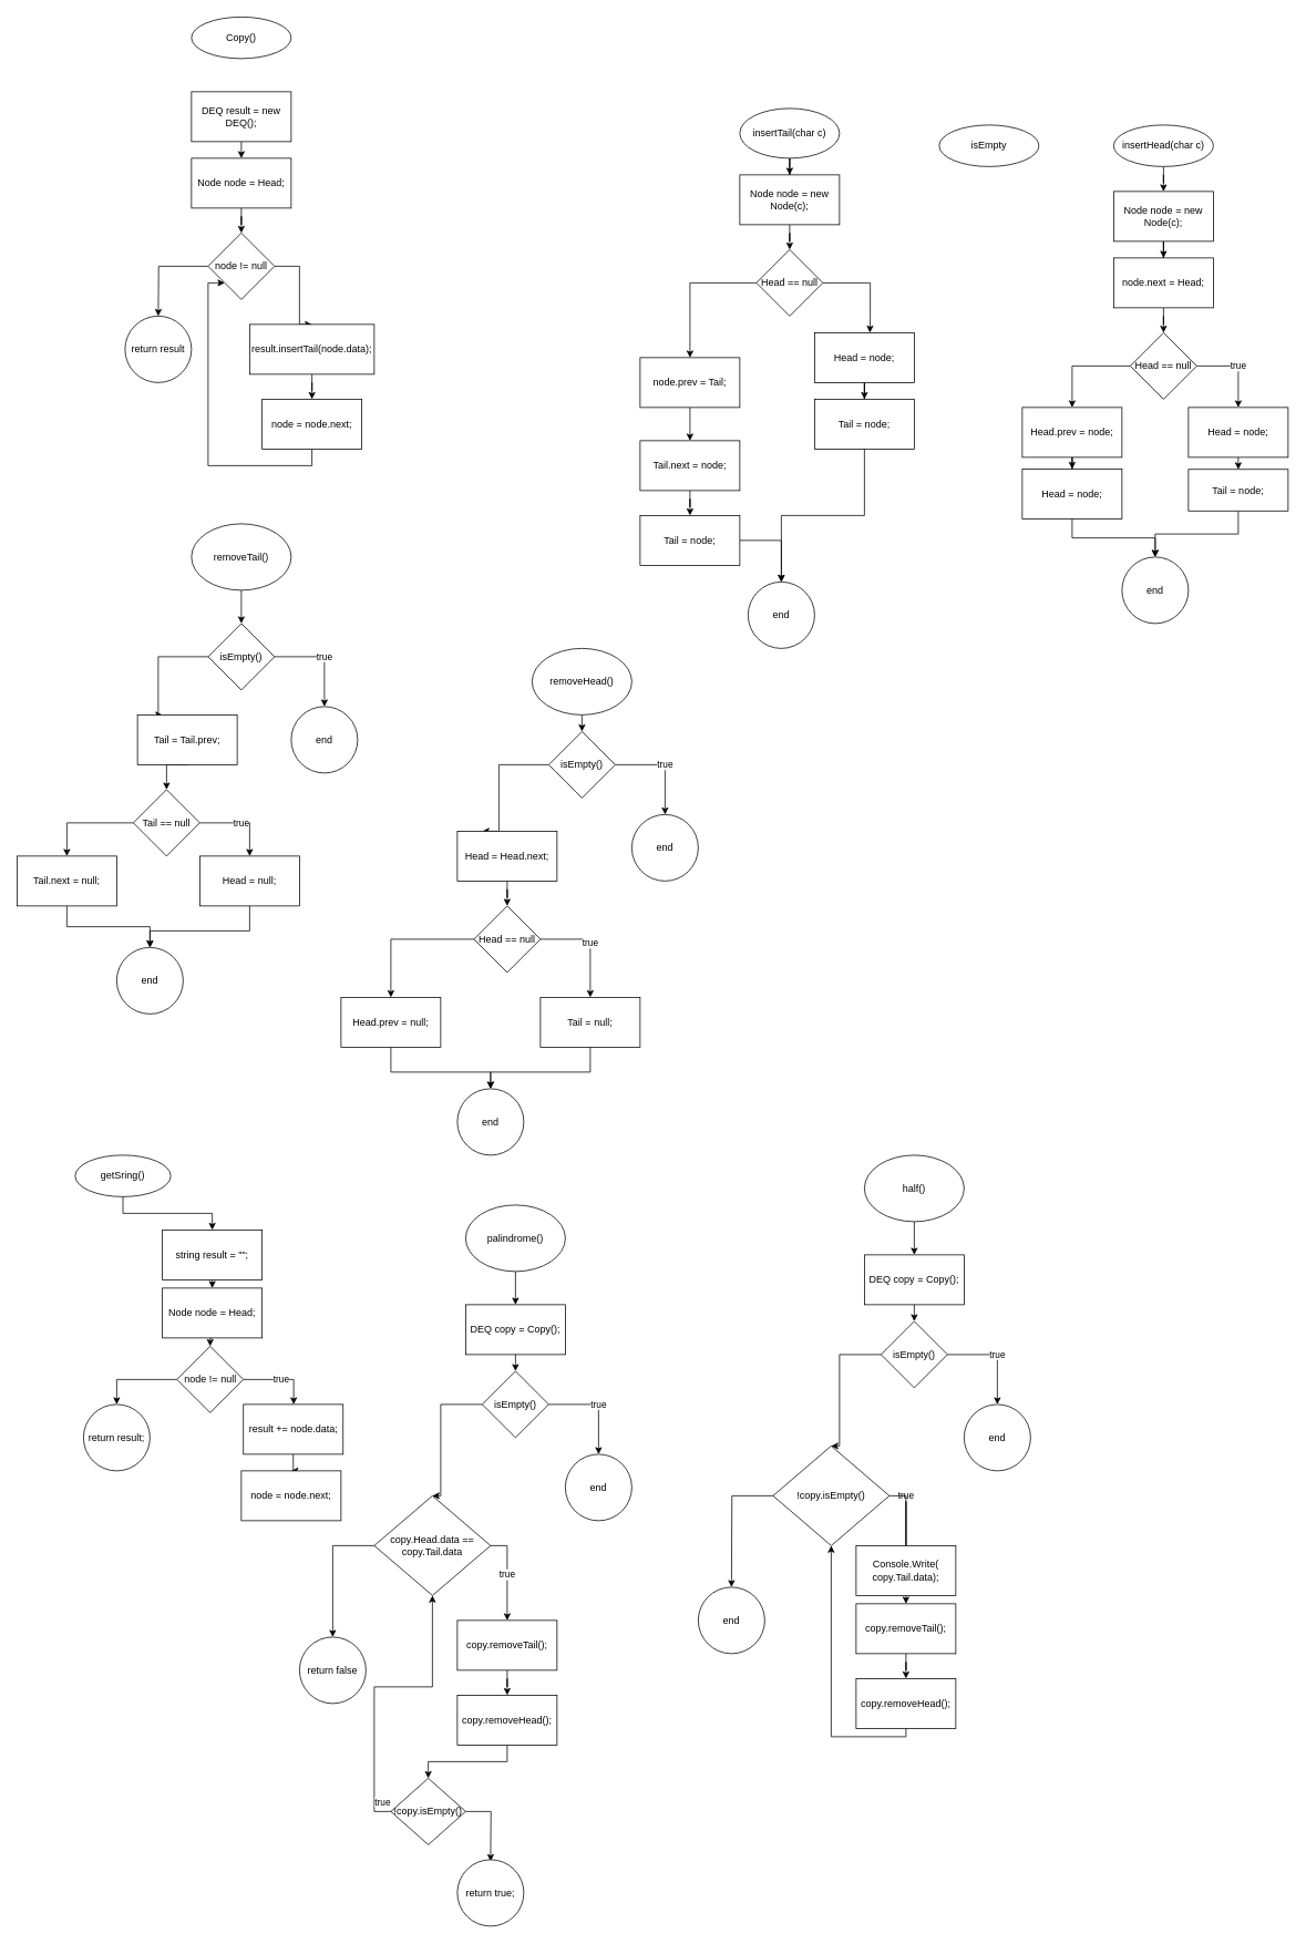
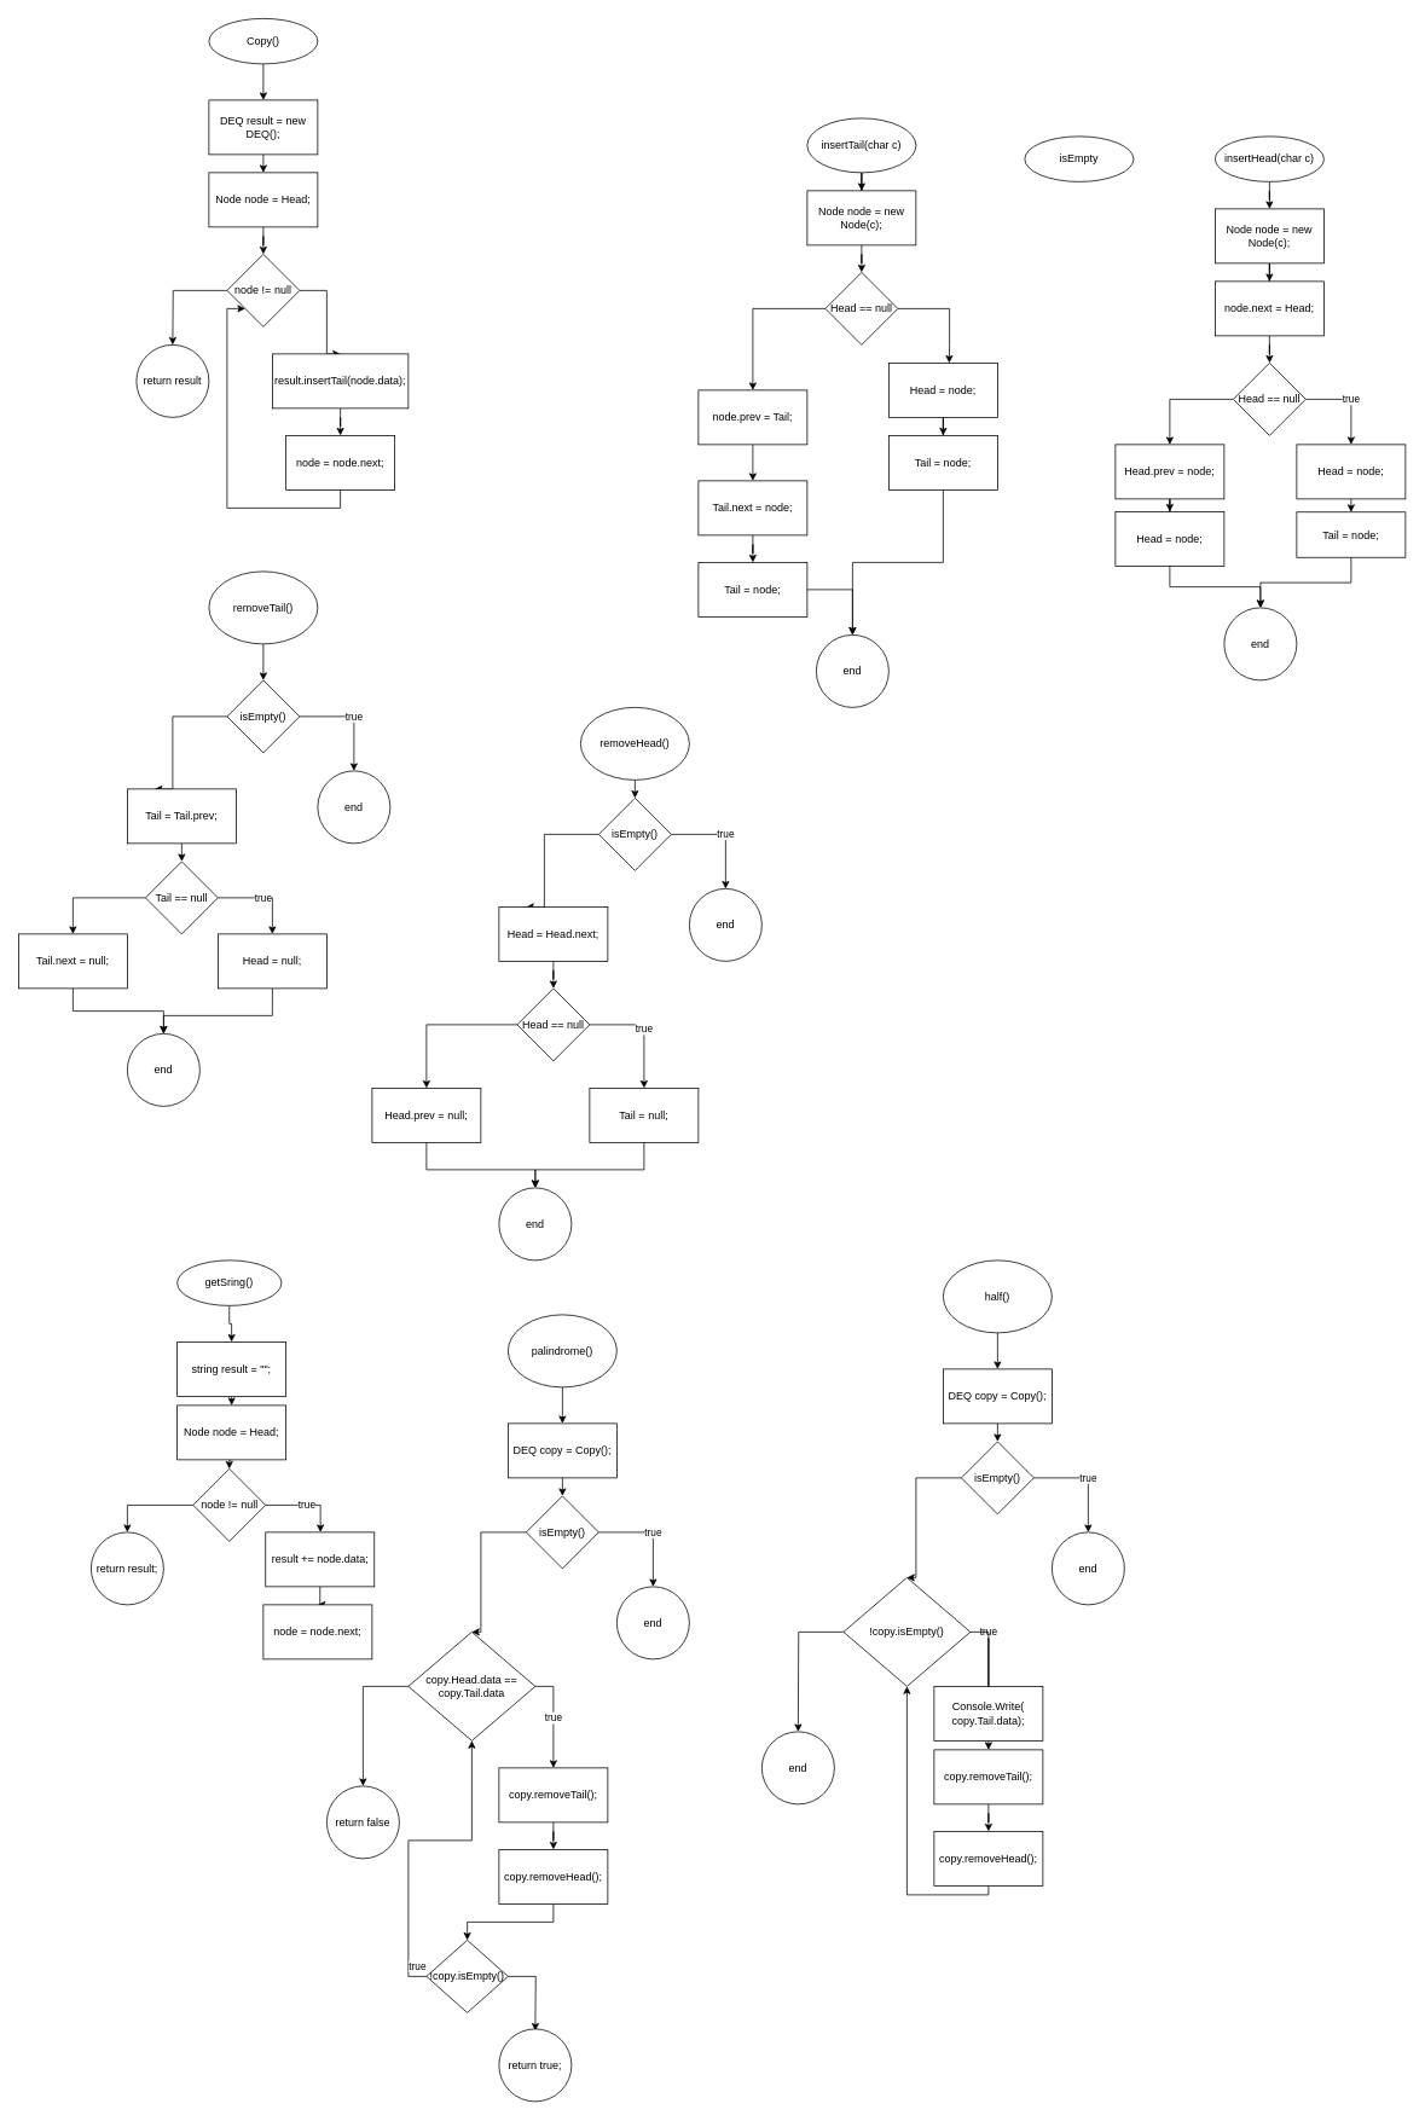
+ <mxCell id="39" style="edgeStyle=orthogonalEdgeStyle;rounded=0;orthogonalLoop=1;jettySize=auto;html=1;" edge="1" parent="1" source="40" target="42"><mxGeometry relative="1" as="geometry" /></mxCell>
- <mxCell id="60" value=" &lt;span class=&quot;pl-smi&quot;&gt;Tail&lt;/span&gt; &lt;span class=&quot;pl-k&quot;&gt;=&lt;/span&gt; &lt;span class=&quot;pl-smi&quot;&gt;Tail&lt;/span&gt;.&lt;span class=&quot;pl-smi&quot;&gt;prev&lt;/span&gt;;" style="rounded=0;whiteSpace=wrap;html=1;" vertex="1" parent="1"><mxGeometry x="165" y="860" width="120" height="60" as="geometry" /></mxCell>
+ <mxCell id="60" value=" &lt;span class=&quot;pl-smi&quot;&gt;Tail&lt;/span&gt; &lt;span class=&quot;pl-k&quot;&gt;=&lt;/span&gt; &lt;span class=&quot;pl-smi&quot;&gt;Tail&lt;/span&gt;.&lt;span class=&quot;pl-smi&quot;&gt;prev&lt;/span&gt;;" style="rounded=0;whiteSpace=wrap;html=1;" vertex="1" parent="1"><mxGeometry x="140" y="870" width="120" height="60" as="geometry" /></mxCell>
- <mxCell id="86" value="&lt;span class=&quot;pl-en&quot;&gt;&lt;span data-hydro-click-hmac=&quot;b94e12a607da2289ba54d412e2cf9caf7f2035c85feea0dd3903796eb9d3ea9c&quot; data-hydro-click=&quot;{&amp;quot;event_type&amp;quot;:&amp;quot;code_navigation.click_on_symbol&amp;quot;,&amp;quot;payload&amp;quot;:{&amp;quot;action&amp;quot;:&amp;quot;click_on_symbol&amp;quot;,&amp;quot;repository_id&amp;quot;:418570963,&amp;quot;ref&amp;quot;:&amp;quot;master&amp;quot;,&amp;quot;language&amp;quot;:&amp;quot;C#&amp;quot;,&amp;quot;backend&amp;quot;:&amp;quot;ALEPH_FUZZY&amp;quot;,&amp;quot;code_nav_context&amp;quot;:&amp;quot;BLOB_VIEW&amp;quot;,&amp;quot;retry_backend&amp;quot;:&amp;quot;&amp;quot;,&amp;quot;originating_url&amp;quot;:&amp;quot;https://github.com/bolyuk/ads-bolyuk-kp12/find-definition?q=getSring&amp;amp;blob_path=Practice+6%2FDEQ.cs&amp;amp;ref=master&amp;amp;language=C%23&amp;amp;row=97&amp;amp;col=22&amp;amp;code_nav_context=BLOB_VIEW&amp;quot;,&amp;quot;user_id&amp;quot;:90848724}}&quot; class=&quot;pl-token&quot;&gt;getSring&lt;/span&gt;&lt;/span&gt;()" style="ellipse;whiteSpace=wrap;html=1;" vertex="1" parent="1"><mxGeometry x="90" y="1390" width="115" height="50" as="geometry" /></mxCell>
+ <mxCell id="86" value="&lt;span class=&quot;pl-en&quot;&gt;&lt;span data-hydro-click-hmac=&quot;b94e12a607da2289ba54d412e2cf9caf7f2035c85feea0dd3903796eb9d3ea9c&quot; data-hydro-click=&quot;{&amp;quot;event_type&amp;quot;:&amp;quot;code_navigation.click_on_symbol&amp;quot;,&amp;quot;payload&amp;quot;:{&amp;quot;action&amp;quot;:&amp;quot;click_on_symbol&amp;quot;,&amp;quot;repository_id&amp;quot;:418570963,&amp;quot;ref&amp;quot;:&amp;quot;master&amp;quot;,&amp;quot;language&amp;quot;:&amp;quot;C#&amp;quot;,&amp;quot;backend&amp;quot;:&amp;quot;ALEPH_FUZZY&amp;quot;,&amp;quot;code_nav_context&amp;quot;:&amp;quot;BLOB_VIEW&amp;quot;,&amp;quot;retry_backend&amp;quot;:&amp;quot;&amp;quot;,&amp;quot;originating_url&amp;quot;:&amp;quot;https://github.com/bolyuk/ads-bolyuk-kp12/find-definition?q=getSring&amp;amp;blob_path=Practice+6%2FDEQ.cs&amp;amp;ref=master&amp;amp;language=C%23&amp;amp;row=97&amp;amp;col=22&amp;amp;code_nav_context=BLOB_VIEW&amp;quot;,&amp;quot;user_id&amp;quot;:90848724}}&quot; class=&quot;pl-token&quot;&gt;getSring&lt;/span&gt;&lt;/span&gt;()" style="ellipse;whiteSpace=wrap;html=1;" vertex="1" parent="1"><mxGeometry x="195" y="1390" width="115" height="50" as="geometry" /></mxCell>
